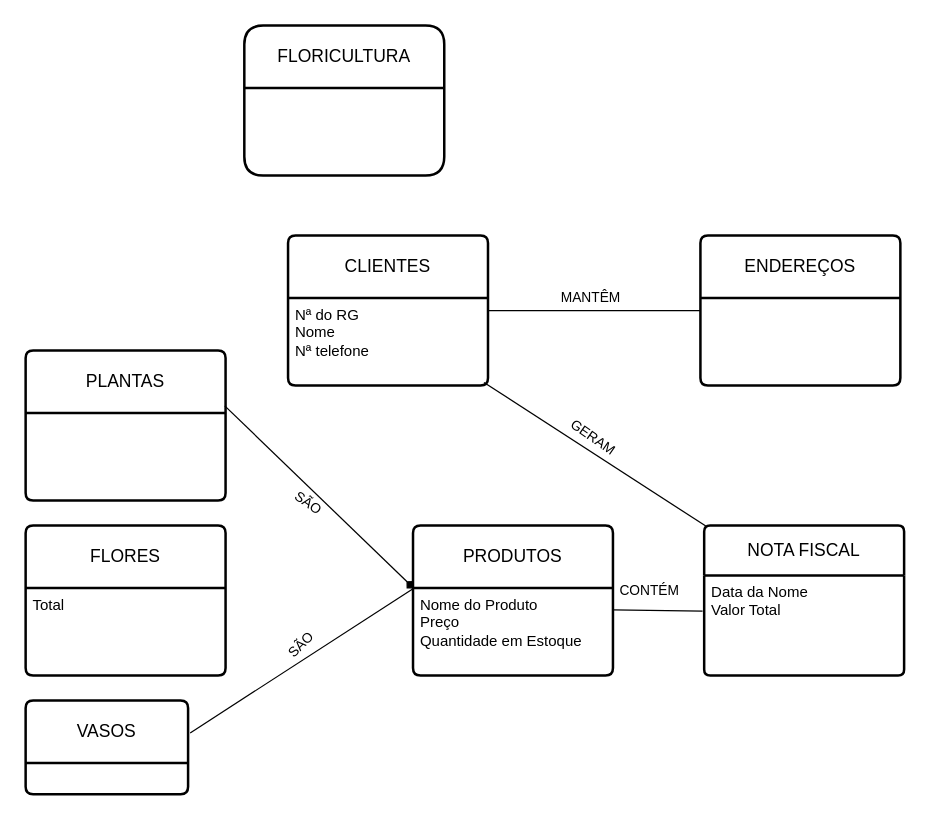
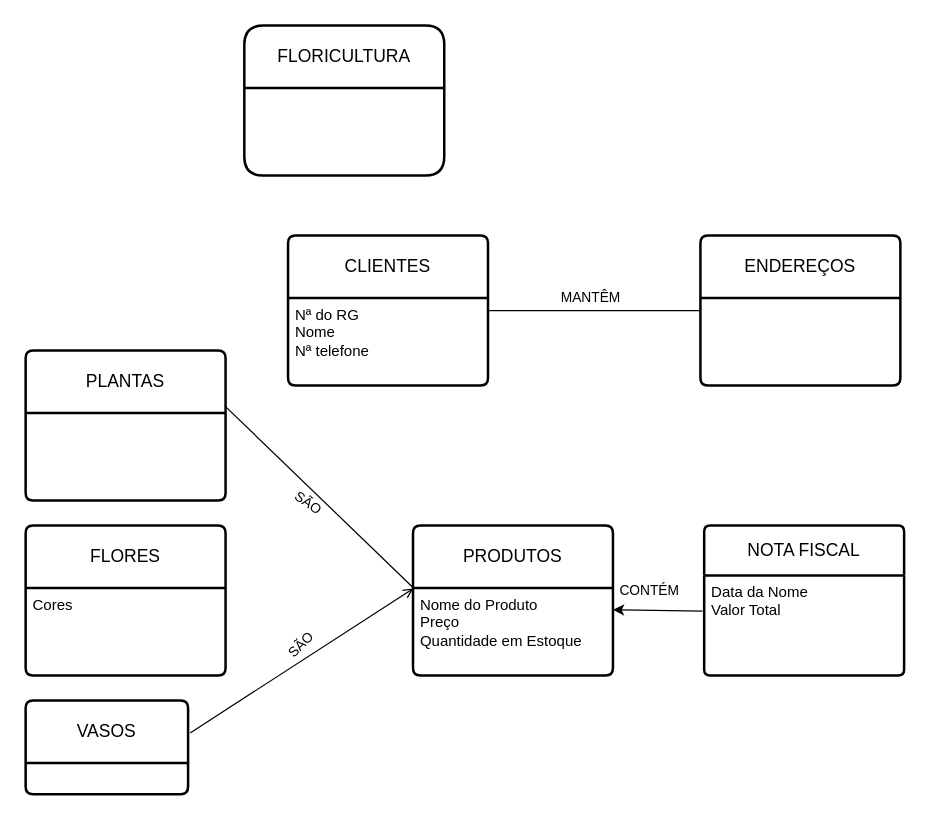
- <mxCell id="20" value="" style="endArrow=none;html=1;rounded=0;entryX=0.008;entryY=0.004;entryDx=0;entryDy=0;entryPerimeter=0;exitX=0.98;exitY=0.965;exitDx=0;exitDy=0;exitPerimeter=0;" edge="1" parent="1" source="10" target="3"><mxGeometry relative="1" as="geometry"><mxPoint x="390" y="301" as="sourcePoint" /><mxPoint x="560" y="590" as="targetPoint" /></mxGeometry></mxCell>
- <mxCell id="21" value="GERAM" style="edgeLabel;html=1;align=center;verticalAlign=middle;resizable=0;points=[];rotation=35;" vertex="1" connectable="0" parent="20"><mxGeometry x="0.329" y="-3" relative="1" as="geometry"><mxPoint x="-30" y="-36" as="offset" /></mxGeometry></mxCell>
- <mxCell id="16" value="" style="endArrow=diamond;html=1;rounded=0;exitX=0.996;exitY=0.369;exitDx=0;exitDy=0;exitPerimeter=0;entryX=0.005;entryY=0.42;entryDx=0;entryDy=0;entryPerimeter=0;" edge="1" parent="1" source="5" target="12"><mxGeometry relative="1" as="geometry"><mxPoint x="400" y="440" as="sourcePoint" /><mxPoint x="560" y="440" as="targetPoint" /></mxGeometry></mxCell>
+ <mxCell id="16" value="" style="endArrow=none;html=1;rounded=0;exitX=0.996;exitY=0.369;exitDx=0;exitDy=0;exitPerimeter=0;entryX=0.005;entryY=0.42;entryDx=0;entryDy=0;entryPerimeter=0;" edge="1" parent="1" source="5" target="12"><mxGeometry relative="1" as="geometry"><mxPoint x="400" y="440" as="sourcePoint" /><mxPoint x="560" y="440" as="targetPoint" /></mxGeometry></mxCell>
- <mxCell id="18" value="" style="endArrow=none;html=1;rounded=0;exitX=1.013;exitY=0.347;exitDx=0;exitDy=0;exitPerimeter=0;entryX=0.002;entryY=0.42;entryDx=0;entryDy=0;entryPerimeter=0;" edge="1" parent="1" source="6" target="12"><mxGeometry relative="1" as="geometry"><mxPoint x="90" y="390" as="sourcePoint" /><mxPoint x="560" y="430" as="targetPoint" /></mxGeometry></mxCell>
+ <mxCell id="18" value="" style="endArrow=open;html=1;rounded=0;exitX=1.013;exitY=0.347;exitDx=0;exitDy=0;exitPerimeter=0;entryX=0.002;entryY=0.42;entryDx=0;entryDy=0;entryPerimeter=0;" edge="1" parent="1" source="6" target="12"><mxGeometry relative="1" as="geometry"><mxPoint x="90" y="390" as="sourcePoint" /><mxPoint x="560" y="430" as="targetPoint" /></mxGeometry></mxCell>
- <mxCell id="8" value="Total" style="align=left;strokeColor=none;fillColor=none;spacingLeft=4;spacingRight=4;fontSize=12;verticalAlign=top;resizable=0;rotatable=0;part=1;html=1;whiteSpace=wrap;" vertex="1" parent="7"><mxGeometry y="50" width="160" height="70" as="geometry" /></mxCell>
+ <mxCell id="8" value="Cores" style="align=left;strokeColor=none;fillColor=none;spacingLeft=4;spacingRight=4;fontSize=12;verticalAlign=top;resizable=0;rotatable=0;part=1;html=1;whiteSpace=wrap;" vertex="1" parent="7"><mxGeometry y="50" width="160" height="70" as="geometry" /></mxCell>
- <mxCell id="22" value="" style="endArrow=none;html=1;rounded=0;entryX=1;entryY=0.25;entryDx=0;entryDy=0;exitX=-0.008;exitY=0.357;exitDx=0;exitDy=0;exitPerimeter=0;" edge="1" parent="1" source="4" target="13"><mxGeometry relative="1" as="geometry"><mxPoint x="90" y="390" as="sourcePoint" /><mxPoint x="250" y="390" as="targetPoint" /></mxGeometry></mxCell>
+ <mxCell id="22" value="" style="endArrow=classic;html=1;rounded=0;entryX=1;entryY=0.25;entryDx=0;entryDy=0;exitX=-0.008;exitY=0.357;exitDx=0;exitDy=0;exitPerimeter=0;" edge="1" parent="1" source="4" target="13"><mxGeometry relative="1" as="geometry"><mxPoint x="90" y="390" as="sourcePoint" /><mxPoint x="250" y="390" as="targetPoint" /></mxGeometry></mxCell>
